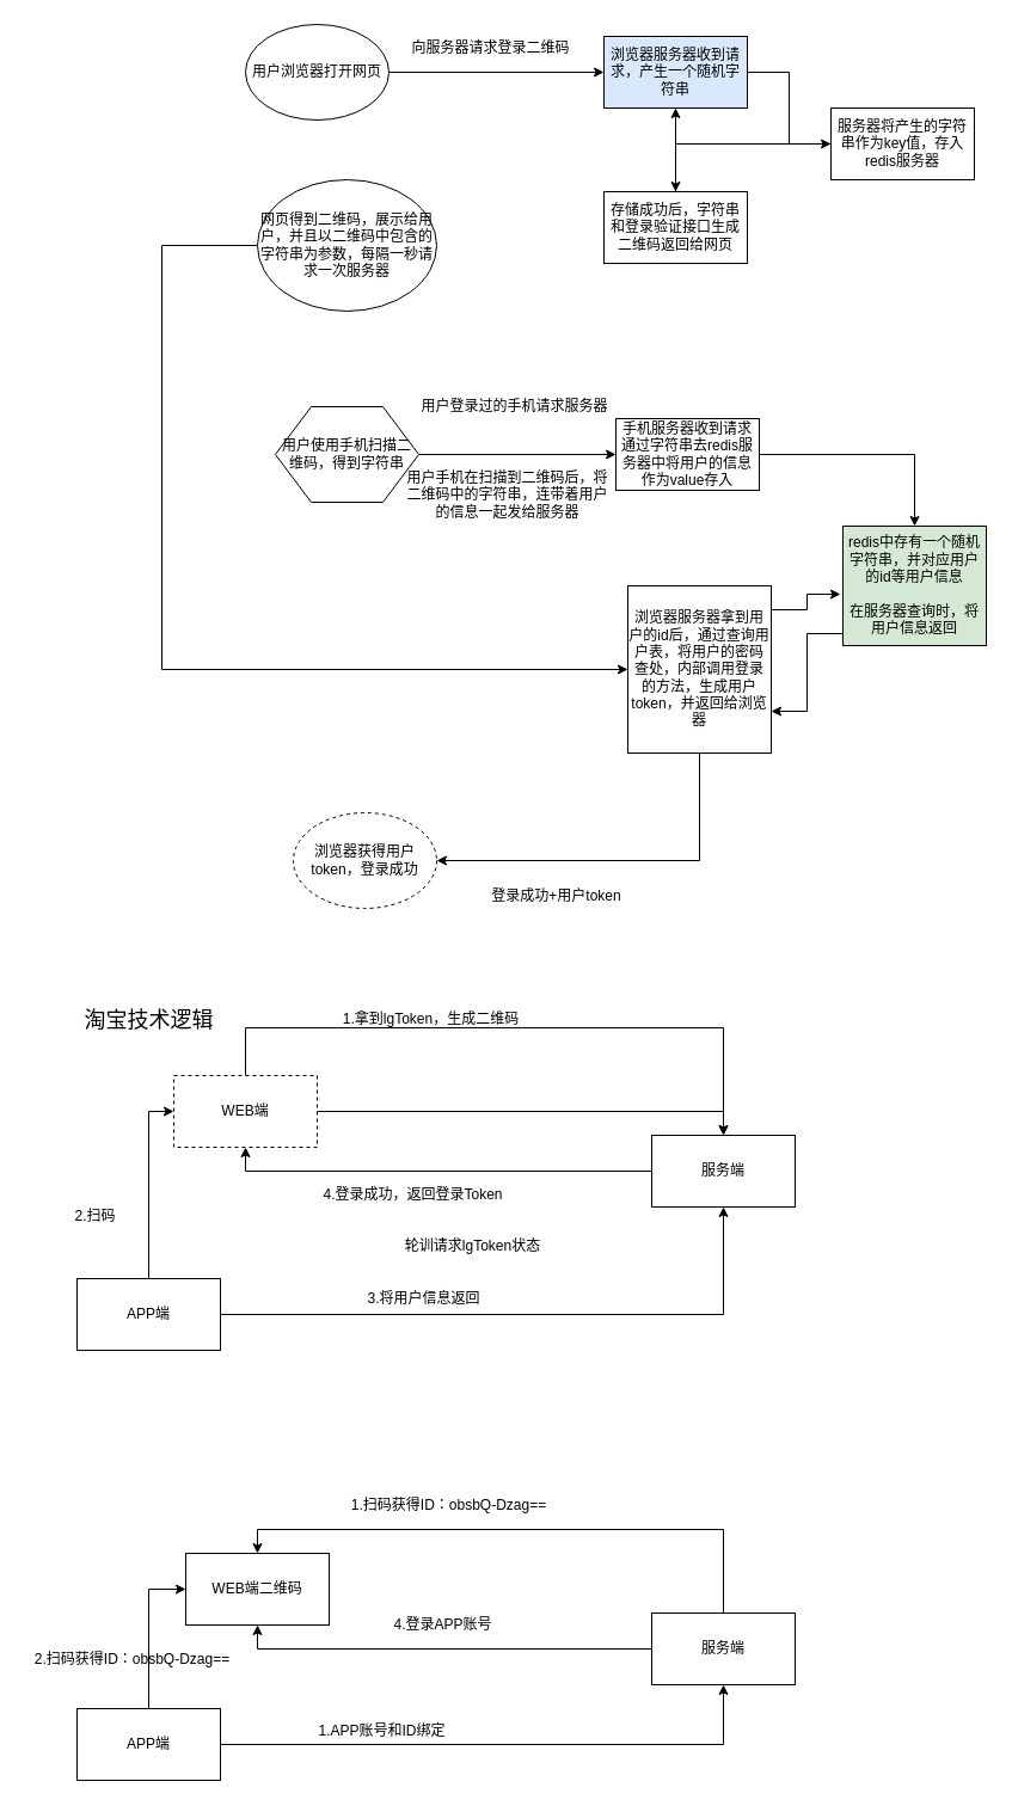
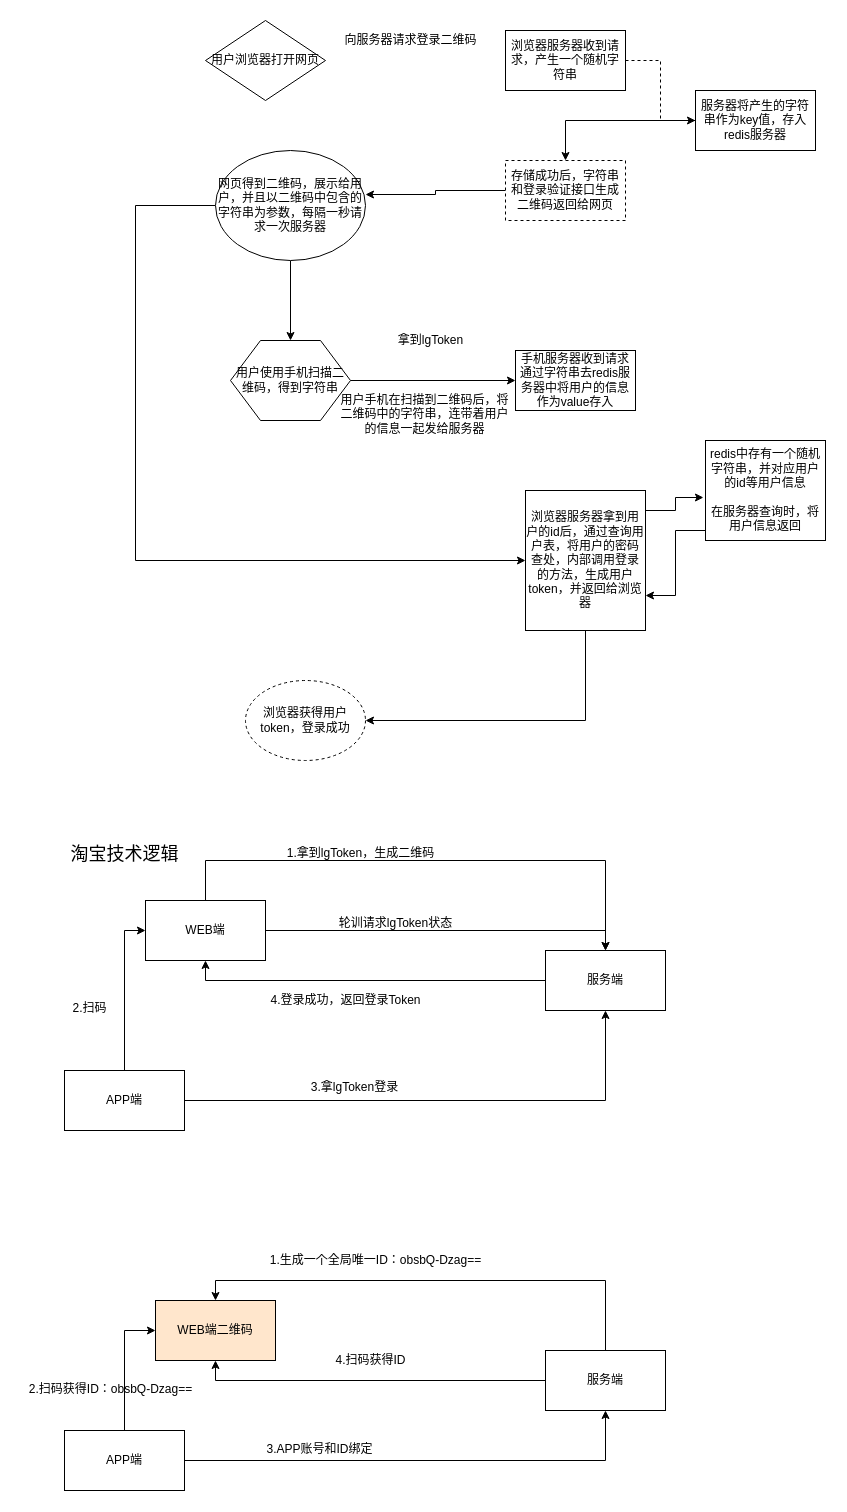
- <mxCell id="2" value="用户浏览器打开网页" style="ellipse;whiteSpace=wrap;html=1;" vertex="1" parent="1"><mxGeometry x="205" y="20" width="120" height="80" as="geometry" /></mxCell>
+ <mxCell id="2" value="用户浏览器打开网页" style="rhombus;whiteSpace=wrap;html=1;" vertex="1" parent="1"><mxGeometry x="205" y="20" width="120" height="80" as="geometry" /></mxCell>
- <mxCell id="9" value="" style="endArrow=classic;html=1;entryX=0;entryY=0.5;entryDx=0;entryDy=0;exitX=1;exitY=0.5;exitDx=0;exitDy=0;" edge="1" parent="1" source="2" target="4"><mxGeometry width="50" height="50" relative="1" as="geometry"><mxPoint x="395" y="70" as="sourcePoint" /><mxPoint x="445" y="20" as="targetPoint" /></mxGeometry></mxCell>
- <mxCell id="4" value="浏览器服务器收到请求，产生一个随机字符串" style="rounded=0;whiteSpace=wrap;html=1;fillColor=#dae8fc;" vertex="1" parent="1"><mxGeometry x="505" y="30" width="120" height="60" as="geometry" /></mxCell>
+ <mxCell id="4" value="浏览器服务器收到请求，产生一个随机字符串" style="rounded=0;whiteSpace=wrap;html=1;" vertex="1" parent="1"><mxGeometry x="505" y="30" width="120" height="60" as="geometry" /></mxCell>
- <mxCell id="3" value="" style="edgeStyle=orthogonalEdgeStyle;rounded=0;orthogonalLoop=1;jettySize=auto;html=1;" edge="1" parent="1" source="4" target="6"><mxGeometry relative="1" as="geometry" /></mxCell>
+ <mxCell id="3" value="" style="edgeStyle=orthogonalEdgeStyle;rounded=0;orthogonalLoop=1;jettySize=auto;html=1;dashed=1;" edge="1" parent="1" source="4" target="6"><mxGeometry relative="1" as="geometry" /></mxCell>
- <mxCell id="7" value="" style="edgeStyle=orthogonalEdgeStyle;rounded=0;orthogonalLoop=1;jettySize=auto;html=1;" edge="1" parent="1" source="8" target="4"><mxGeometry relative="1" as="geometry"><mxPoint x="425" y="190" as="targetPoint" /></mxGeometry></mxCell>
+ <mxCell id="7" value="" style="edgeStyle=orthogonalEdgeStyle;rounded=0;orthogonalLoop=1;jettySize=auto;html=1;entryX=1;entryY=0.4;entryDx=0;entryDy=0;entryPerimeter=0;" edge="1" parent="1" source="8" target="13"><mxGeometry relative="1" as="geometry"><mxPoint x="425" y="190" as="targetPoint" /></mxGeometry></mxCell>
- <mxCell id="8" value="存储成功后，字符串和登录验证接口生成二维码返回给网页" style="rounded=0;whiteSpace=wrap;html=1;" vertex="1" parent="1"><mxGeometry x="505" y="160" width="120" height="60" as="geometry" /></mxCell>
+ <mxCell id="8" value="存储成功后，字符串和登录验证接口生成二维码返回给网页" style="rounded=0;whiteSpace=wrap;html=1;dashed=1;" vertex="1" parent="1"><mxGeometry x="505" y="160" width="120" height="60" as="geometry" /></mxCell>
+ <mxCell id="11" value="" style="edgeStyle=orthogonalEdgeStyle;rounded=0;orthogonalLoop=1;jettySize=auto;html=1;" edge="1" parent="1" source="13" target="15"><mxGeometry relative="1" as="geometry"><mxPoint x="400" y="330" as="targetPoint" /></mxGeometry></mxCell>
- <mxCell id="20" value="用户登录过的手机请求服务器" style="text;html=1;align=center;verticalAlign=middle;resizable=0;points=[];;autosize=1;" vertex="1" parent="1"><mxGeometry x="345" y="330" width="170" height="20" as="geometry" /></mxCell>
+ <mxCell id="20" value="拿到lgToken" style="text;html=1;align=center;verticalAlign=middle;resizable=0;points=[];;autosize=1;" vertex="1" parent="1"><mxGeometry x="345" y="330" width="170" height="20" as="geometry" /></mxCell>
- <mxCell id="16" style="edgeStyle=orthogonalEdgeStyle;rounded=0;orthogonalLoop=1;jettySize=auto;html=1;" edge="1" parent="1" source="17" target="19"><mxGeometry relative="1" as="geometry" /></mxCell>
- <mxCell id="19" value="redis中存有一个随机字符串，并对应用户的id等用户信息&lt;br&gt;&lt;br&gt;在服务器查询时，将用户信息返回" style="rounded=0;whiteSpace=wrap;html=1;fillColor=#d5e8d4;" vertex="1" parent="1"><mxGeometry x="705" y="440" width="120" height="100" as="geometry" /></mxCell>
+ <mxCell id="19" value="redis中存有一个随机字符串，并对应用户的id等用户信息&lt;br&gt;&lt;br&gt;在服务器查询时，将用户信息返回" style="rounded=0;whiteSpace=wrap;html=1;" vertex="1" parent="1"><mxGeometry x="705" y="440" width="120" height="100" as="geometry" /></mxCell>
- <mxCell id="26" value="登录成功+用户token" style="text;html=1;align=center;verticalAlign=middle;resizable=0;points=[];;autosize=1;" vertex="1" parent="1"><mxGeometry x="405" y="740" width="120" height="20" as="geometry" /></mxCell>
- <mxCell id="29" value="WEB端" style="rounded=0;whiteSpace=wrap;html=1;dashed=1;" vertex="1" parent="1"><mxGeometry x="145" y="900" width="120" height="60" as="geometry" /></mxCell>
+ <mxCell id="29" value="WEB端" style="rounded=0;whiteSpace=wrap;html=1;" vertex="1" parent="1"><mxGeometry x="145" y="900" width="120" height="60" as="geometry" /></mxCell>
- <mxCell id="36" value="2.扫码" style="text;html=1;align=center;verticalAlign=middle;resizable=0;points=[];;autosize=1;" vertex="1" parent="1"><mxGeometry x="54" y="1008" width="50" height="20" as="geometry" /></mxCell>
+ <mxCell id="36" value="2.扫码" style="text;html=1;align=center;verticalAlign=middle;resizable=0;points=[];;autosize=1;" vertex="1" parent="1"><mxGeometry x="64" y="998" width="50" height="20" as="geometry" /></mxCell>
- <mxCell id="38" value="轮训请求lgToken状态" style="text;html=1;align=center;verticalAlign=middle;resizable=0;points=[];;autosize=1;" vertex="1" parent="1"><mxGeometry x="330" y="1033" width="130" height="20" as="geometry" /></mxCell>
+ <mxCell id="38" value="轮训请求lgToken状态" style="text;html=1;align=center;verticalAlign=middle;resizable=0;points=[];;autosize=1;" vertex="1" parent="1"><mxGeometry x="330" y="913" width="130" height="20" as="geometry" /></mxCell>
- <mxCell id="40" value="3.将用户信息返回" style="text;html=1;align=center;verticalAlign=middle;resizable=0;points=[];;autosize=1;" vertex="1" parent="1"><mxGeometry x="304" y="1077" width="100" height="20" as="geometry" /></mxCell>
+ <mxCell id="40" value="3.拿lgToken登录" style="text;html=1;align=center;verticalAlign=middle;resizable=0;points=[];;autosize=1;" vertex="1" parent="1"><mxGeometry x="304" y="1077" width="100" height="20" as="geometry" /></mxCell>
- <mxCell id="48" value="1.扫码获得ID：obsbQ-Dzag==" style="text;html=1;align=center;verticalAlign=middle;resizable=0;points=[];;autosize=1;" vertex="1" parent="1"><mxGeometry x="260" y="1250" width="230" height="20" as="geometry" /></mxCell>
+ <mxCell id="48" value="1.生成一个全局唯一ID：obsbQ-Dzag==" style="text;html=1;align=center;verticalAlign=middle;resizable=0;points=[];;autosize=1;" vertex="1" parent="1"><mxGeometry x="260" y="1250" width="230" height="20" as="geometry" /></mxCell>
- <mxCell id="44" value="WEB端二维码" style="rounded=0;whiteSpace=wrap;html=1;" vertex="1" parent="1"><mxGeometry x="155" y="1300" width="120" height="60" as="geometry" /></mxCell>
+ <mxCell id="44" value="WEB端二维码" style="rounded=0;whiteSpace=wrap;html=1;fillColor=#ffe6cc;" vertex="1" parent="1"><mxGeometry x="155" y="1300" width="120" height="60" as="geometry" /></mxCell>
- <mxCell id="51" value="4.登录APP账号" style="text;html=1;align=center;verticalAlign=middle;resizable=0;points=[];;autosize=1;" vertex="1" parent="1"><mxGeometry x="320" y="1350" width="100" height="20" as="geometry" /></mxCell>
+ <mxCell id="51" value="4.扫码获得ID" style="text;html=1;align=center;verticalAlign=middle;resizable=0;points=[];;autosize=1;" vertex="1" parent="1"><mxGeometry x="320" y="1350" width="100" height="20" as="geometry" /></mxCell>
- <mxCell id="50" value="1.APP账号和ID绑定" style="text;html=1;align=center;verticalAlign=middle;resizable=0;points=[];;autosize=1;" vertex="1" parent="1"><mxGeometry x="259" y="1439" width="120" height="20" as="geometry" /></mxCell>
+ <mxCell id="50" value="3.APP账号和ID绑定" style="text;html=1;align=center;verticalAlign=middle;resizable=0;points=[];;autosize=1;" vertex="1" parent="1"><mxGeometry x="259" y="1439" width="120" height="20" as="geometry" /></mxCell>
